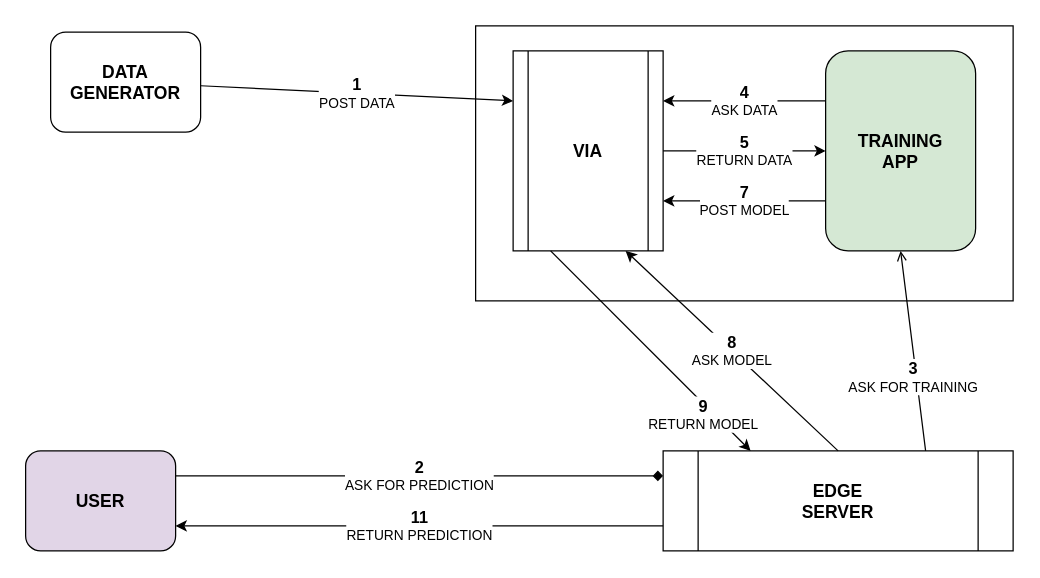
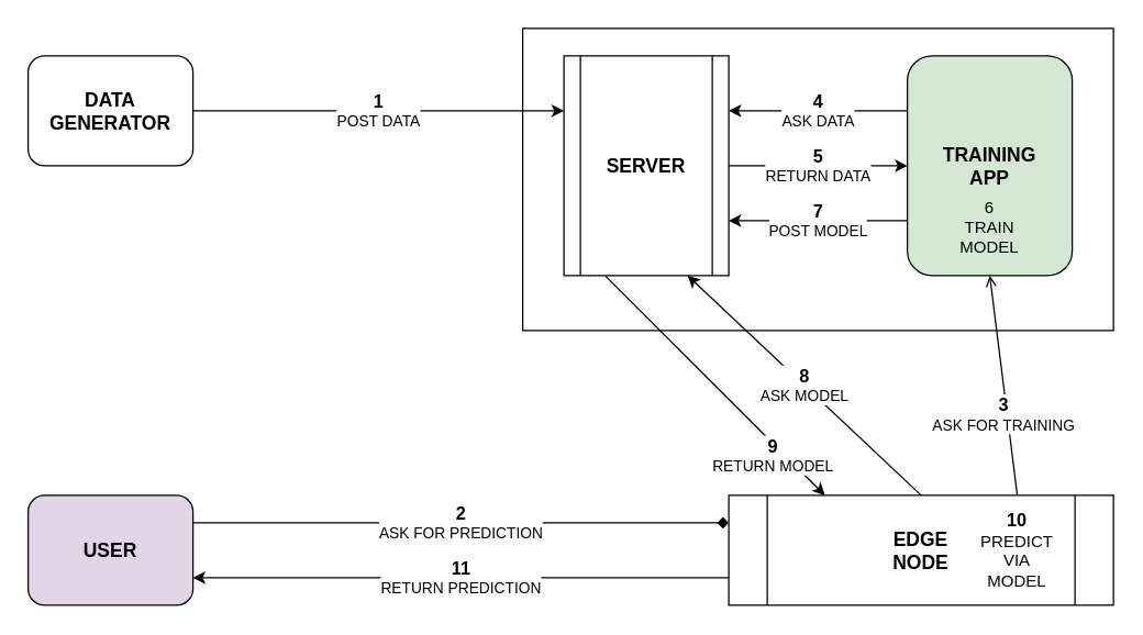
- <mxCell id="2" value="&lt;b&gt;&lt;font style=&quot;font-size: 14px;&quot;&gt;DATA&lt;br&gt;GENERATOR&lt;br&gt;&lt;/font&gt;&lt;/b&gt;" style="rounded=1;whiteSpace=wrap;html=1;" parent="1" vertex="1"><mxGeometry x="40" y="25" width="120" height="80" as="geometry" /></mxCell>
+ <mxCell id="2" value="&lt;b&gt;&lt;font style=&quot;font-size: 14px;&quot;&gt;DATA&lt;br&gt;GENERATOR&lt;br&gt;&lt;/font&gt;&lt;/b&gt;" style="rounded=1;whiteSpace=wrap;html=1;" parent="1" vertex="1"><mxGeometry x="20" y="40" width="120" height="80" as="geometry" /></mxCell>
- <mxCell id="5" value="&lt;font style=&quot;font-size: 14px;&quot;&gt;&lt;b&gt;VIA&lt;/b&gt;&lt;/font&gt;" style="shape=process;whiteSpace=wrap;html=1;backgroundOutline=1;" parent="1" vertex="1"><mxGeometry x="410" y="40" width="120" height="160" as="geometry" /></mxCell>
+ <mxCell id="5" value="&lt;font style=&quot;font-size: 14px;&quot;&gt;&lt;b&gt;SERVER&lt;/b&gt;&lt;/font&gt;" style="shape=process;whiteSpace=wrap;html=1;backgroundOutline=1;" parent="1" vertex="1"><mxGeometry x="410" y="40" width="120" height="160" as="geometry" /></mxCell>
+ <mxCell id="17" value="6&lt;br&gt;TRAIN MODEL" style="text;html=1;strokeColor=none;fillColor=none;align=center;verticalAlign=middle;whiteSpace=wrap;rounded=0;" parent="1" vertex="1"><mxGeometry x="690" y="150" width="60" height="30" as="geometry" /></mxCell>
- <mxCell id="7" value="&lt;font style=&quot;font-size: 14px;&quot;&gt;&lt;b&gt;EDGE&lt;br&gt;SERVER&lt;/b&gt;&lt;/font&gt;" style="shape=process;whiteSpace=wrap;html=1;backgroundOutline=1;" parent="1" vertex="1"><mxGeometry x="530" y="360" width="280" height="80" as="geometry" /></mxCell>
+ <mxCell id="7" value="&lt;font style=&quot;font-size: 14px;&quot;&gt;&lt;b&gt;EDGE&lt;br&gt;NODE&lt;/b&gt;&lt;/font&gt;" style="shape=process;whiteSpace=wrap;html=1;backgroundOutline=1;" parent="1" vertex="1"><mxGeometry x="530" y="360" width="280" height="80" as="geometry" /></mxCell>
+ <mxCell id="18" value="&lt;b&gt;&lt;font style=&quot;font-size: 13px;&quot;&gt;10&lt;/font&gt;&lt;/b&gt;&lt;br&gt;PREDICT&lt;br&gt;VIA&lt;br&gt;MODEL" style="text;html=1;strokeColor=none;fillColor=none;align=center;verticalAlign=middle;whiteSpace=wrap;rounded=0;" parent="1" vertex="1"><mxGeometry x="710" y="385" width="60" height="30" as="geometry" /></mxCell>
